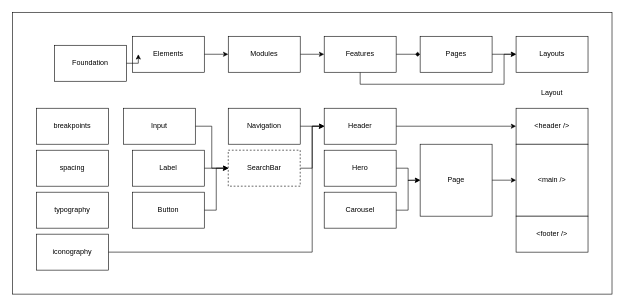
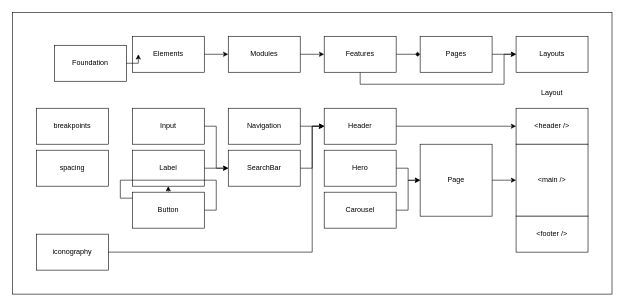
- <mxCell id="22" value="Input" style="rounded=0;whiteSpace=wrap;html=1;" parent="1" vertex="1"><mxGeometry x="205" y="180" width="120" height="60" as="geometry" /></mxCell>
+ <mxCell id="22" value="Input" style="rounded=0;whiteSpace=wrap;html=1;" parent="1" vertex="1"><mxGeometry x="220" y="180" width="120" height="60" as="geometry" /></mxCell>
- <mxCell id="28" value="SearchBar" style="rounded=0;whiteSpace=wrap;html=1;dashed=1;" parent="1" vertex="1"><mxGeometry x="380" y="250" width="120" height="60" as="geometry" /></mxCell>
+ <mxCell id="28" value="SearchBar" style="rounded=0;whiteSpace=wrap;html=1;" parent="1" vertex="1"><mxGeometry x="380" y="250" width="120" height="60" as="geometry" /></mxCell>
- <mxCell id="25" style="edgeStyle=orthogonalEdgeStyle;rounded=0;orthogonalLoop=1;jettySize=auto;html=1;exitX=1;exitY=0.5;exitDx=0;exitDy=0;entryX=0;entryY=0.5;entryDx=0;entryDy=0;" parent="1" source="26" target="28" edge="1"><mxGeometry relative="1" as="geometry" /></mxCell>
+ <mxCell id="25" style="edgeStyle=orthogonalEdgeStyle;rounded=0;orthogonalLoop=1;jettySize=auto;html=1;exitX=1;exitY=0.5;exitDx=0;exitDy=0;" parent="1" source="26" target="24" edge="1"><mxGeometry relative="1" as="geometry" /></mxCell>
- <mxCell id="29" value="typography" style="rounded=0;whiteSpace=wrap;html=1;" parent="1" vertex="1"><mxGeometry x="60" y="320" width="120" height="60" as="geometry" /></mxCell>
